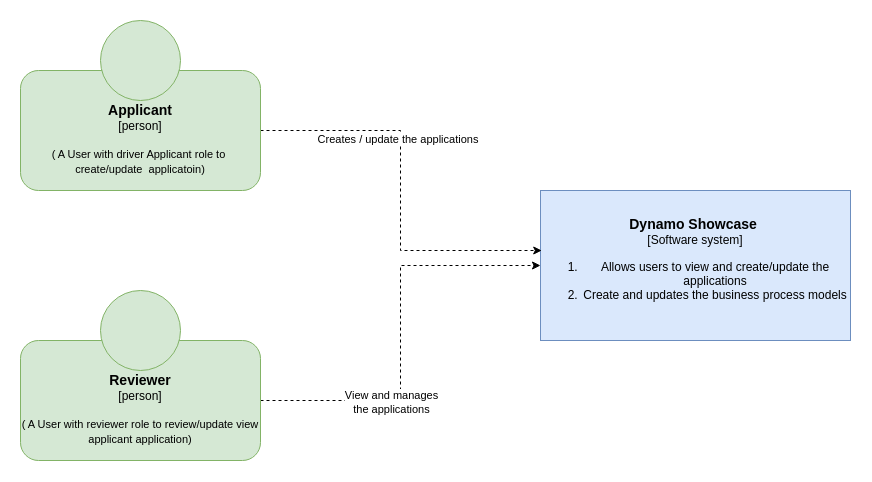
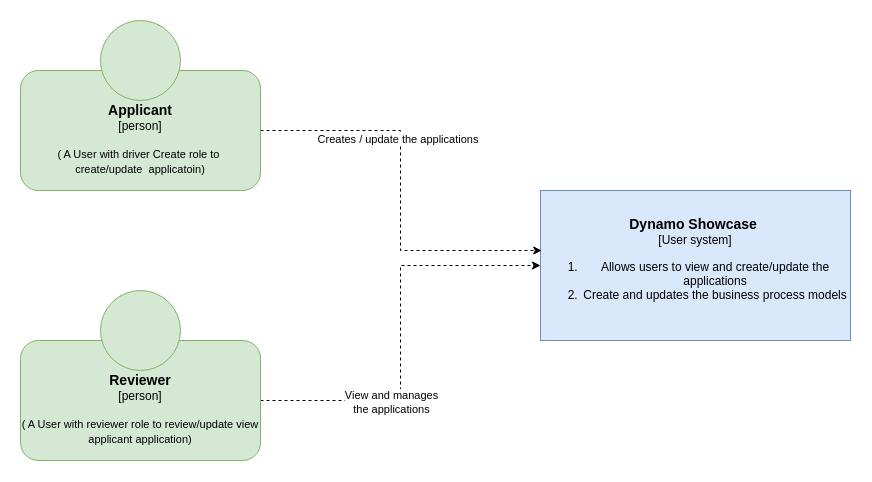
- <mxCell id="5" value="&lt;b style=&quot;font-size: 14px;&quot;&gt;&lt;br&gt;&lt;/b&gt;&lt;span style=&quot;font-size: 14px;&quot;&gt;&lt;b&gt;Applicant&lt;br&gt;&lt;/b&gt;&lt;/span&gt;[person]&lt;br&gt;&lt;br&gt;&lt;span style=&quot;font-size: 11px;&quot;&gt;( A User with driver Applicant role to&amp;nbsp; create/update&amp;nbsp; applicatoin)&lt;/span&gt;" style="rounded=1;whiteSpace=wrap;html=1;fillColor=#d5e8d4;strokeColor=#82b366;" parent="1" vertex="1"><mxGeometry x="20" y="70" width="240" height="120" as="geometry" /></mxCell>
+ <mxCell id="5" value="&lt;b style=&quot;font-size: 14px;&quot;&gt;&lt;br&gt;&lt;/b&gt;&lt;span style=&quot;font-size: 14px;&quot;&gt;&lt;b&gt;Applicant&lt;br&gt;&lt;/b&gt;&lt;/span&gt;[person]&lt;br&gt;&lt;br&gt;&lt;span style=&quot;font-size: 11px;&quot;&gt;( A User with driver Create role to&amp;nbsp; create/update&amp;nbsp; applicatoin)&lt;/span&gt;" style="rounded=1;whiteSpace=wrap;html=1;fillColor=#d5e8d4;strokeColor=#82b366;" parent="1" vertex="1"><mxGeometry x="20" y="70" width="240" height="120" as="geometry" /></mxCell>
- <mxCell id="2" value="&lt;font style=&quot;font-size: 14px;&quot;&gt;&lt;b&gt;Dynamo Showcase&amp;nbsp;&lt;/b&gt;&lt;br&gt;&lt;/font&gt;[Software system]&lt;br&gt;&lt;ol&gt;&lt;li&gt;&lt;span style=&quot;background-color: initial;&quot;&gt;Allows users to view and create/update the applications&lt;/span&gt;&lt;/li&gt;&lt;li&gt;&lt;span style=&quot;background-color: initial;&quot;&gt;Create and updates the business process models&lt;/span&gt;&lt;/li&gt;&lt;/ol&gt;" style="rounded=0;whiteSpace=wrap;html=1;fillColor=#dae8fc;strokeColor=#6c8ebf;" parent="1" vertex="1"><mxGeometry x="540" y="190" width="310" height="150" as="geometry" /></mxCell>
+ <mxCell id="2" value="&lt;font style=&quot;font-size: 14px;&quot;&gt;&lt;b&gt;Dynamo Showcase&amp;nbsp;&lt;/b&gt;&lt;br&gt;&lt;/font&gt;[User system]&lt;br&gt;&lt;ol&gt;&lt;li&gt;&lt;span style=&quot;background-color: initial;&quot;&gt;Allows users to view and create/update the applications&lt;/span&gt;&lt;/li&gt;&lt;li&gt;&lt;span style=&quot;background-color: initial;&quot;&gt;Create and updates the business process models&lt;/span&gt;&lt;/li&gt;&lt;/ol&gt;" style="rounded=0;whiteSpace=wrap;html=1;fillColor=#dae8fc;strokeColor=#6c8ebf;" parent="1" vertex="1"><mxGeometry x="540" y="190" width="310" height="150" as="geometry" /></mxCell>
